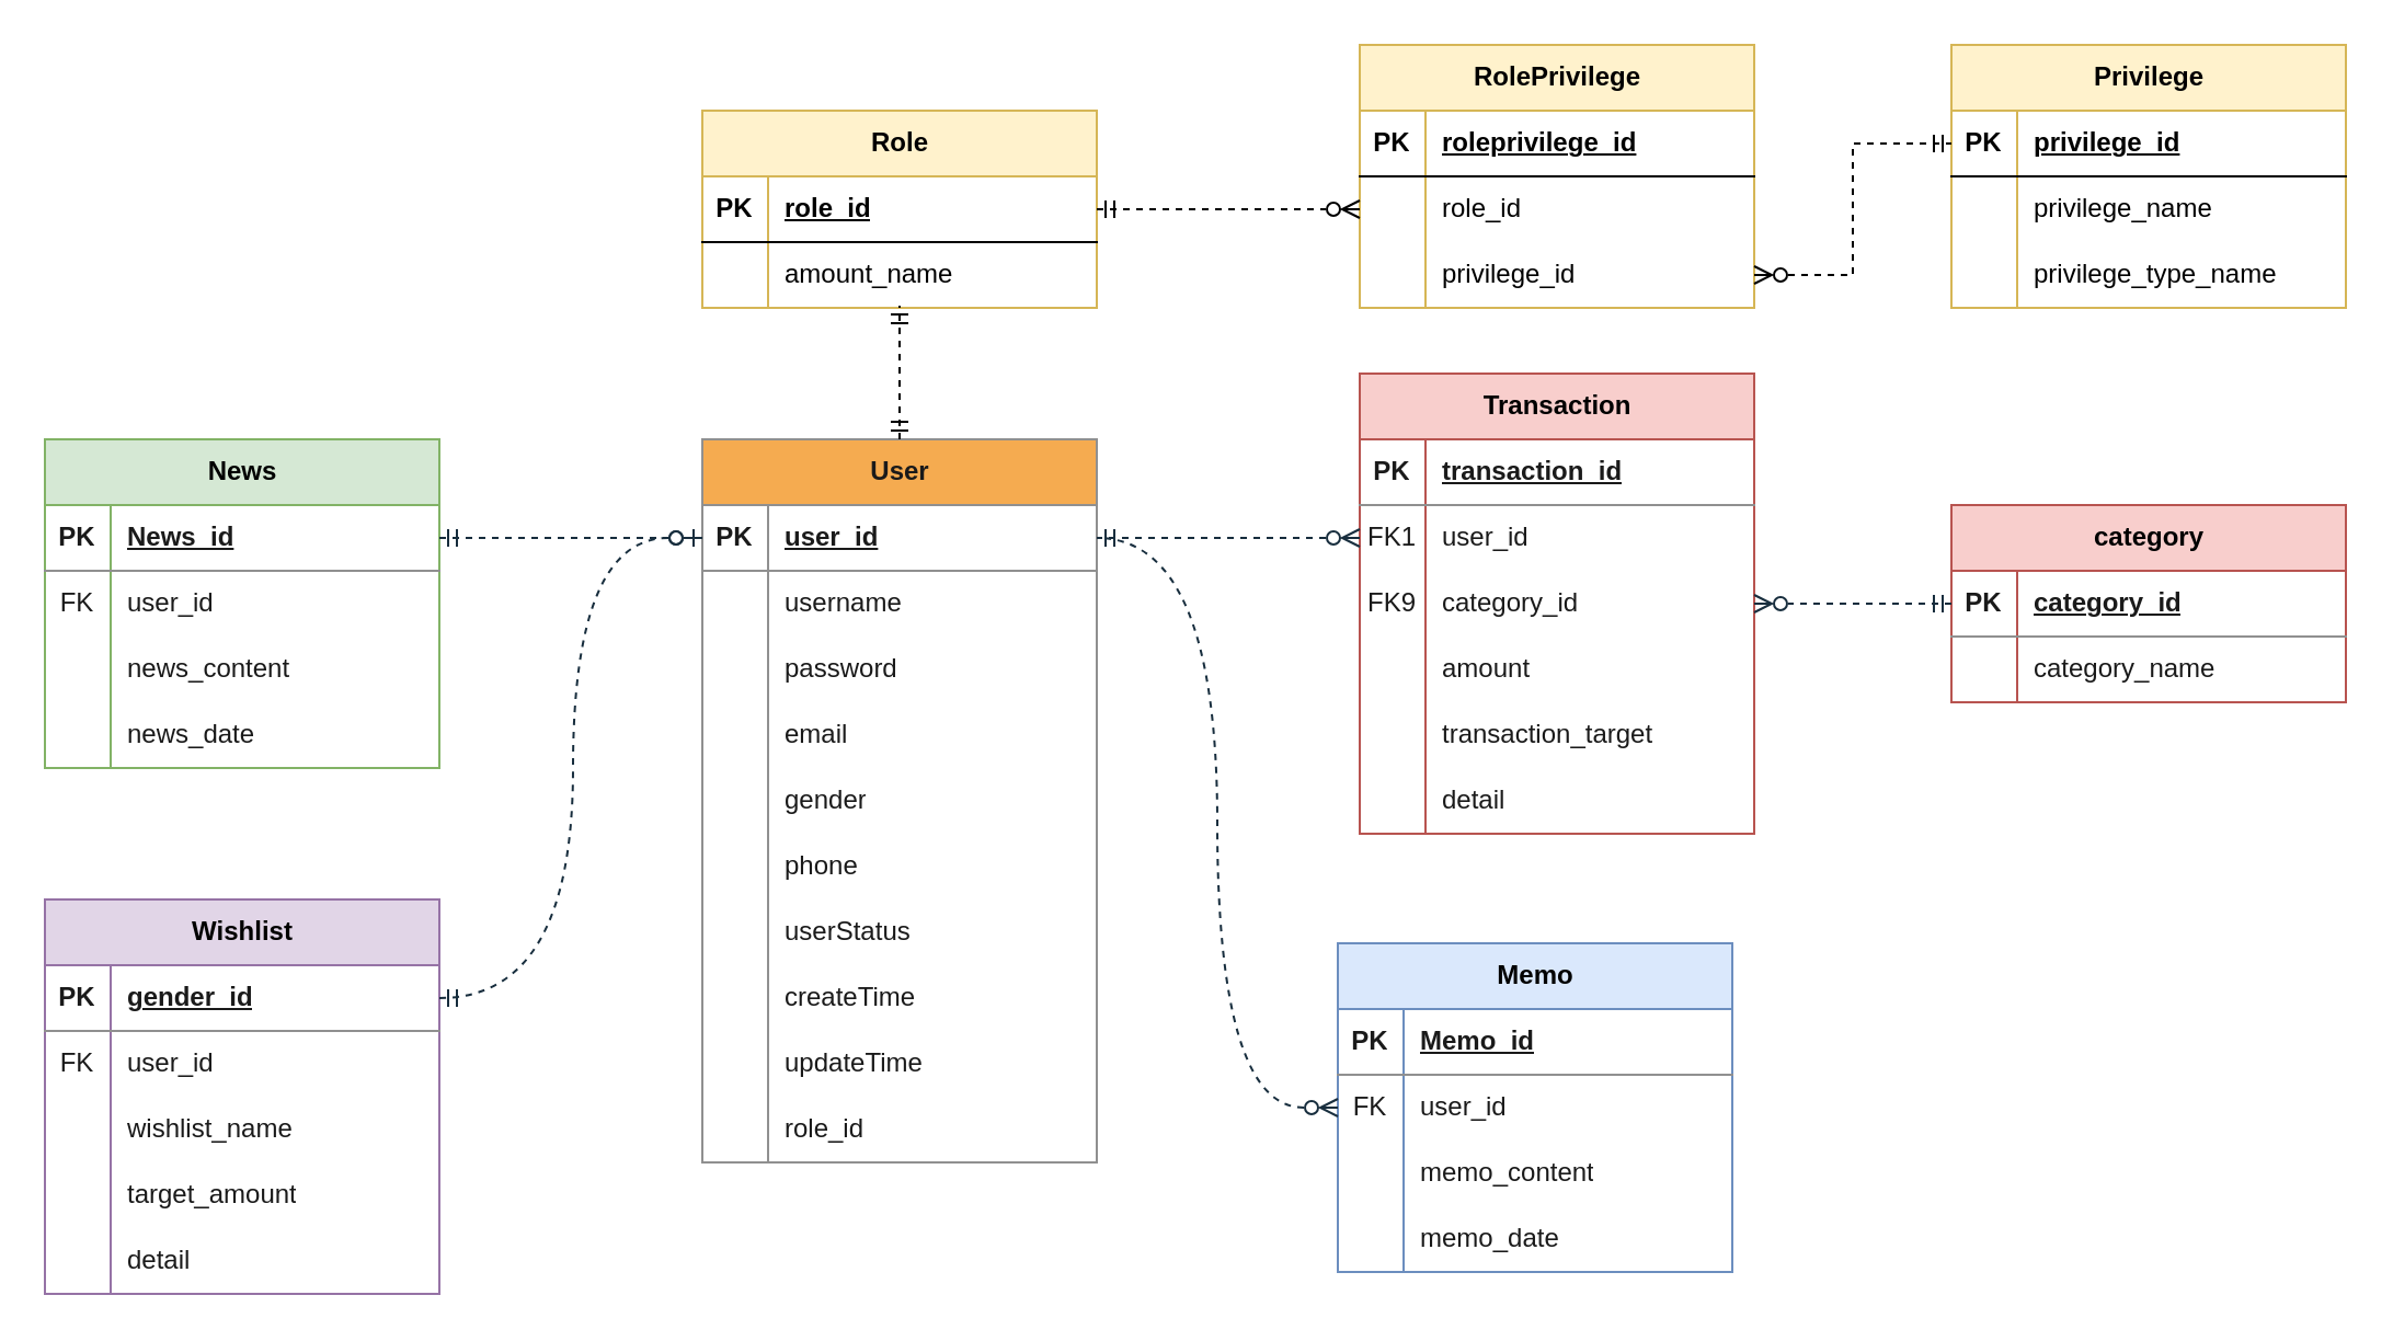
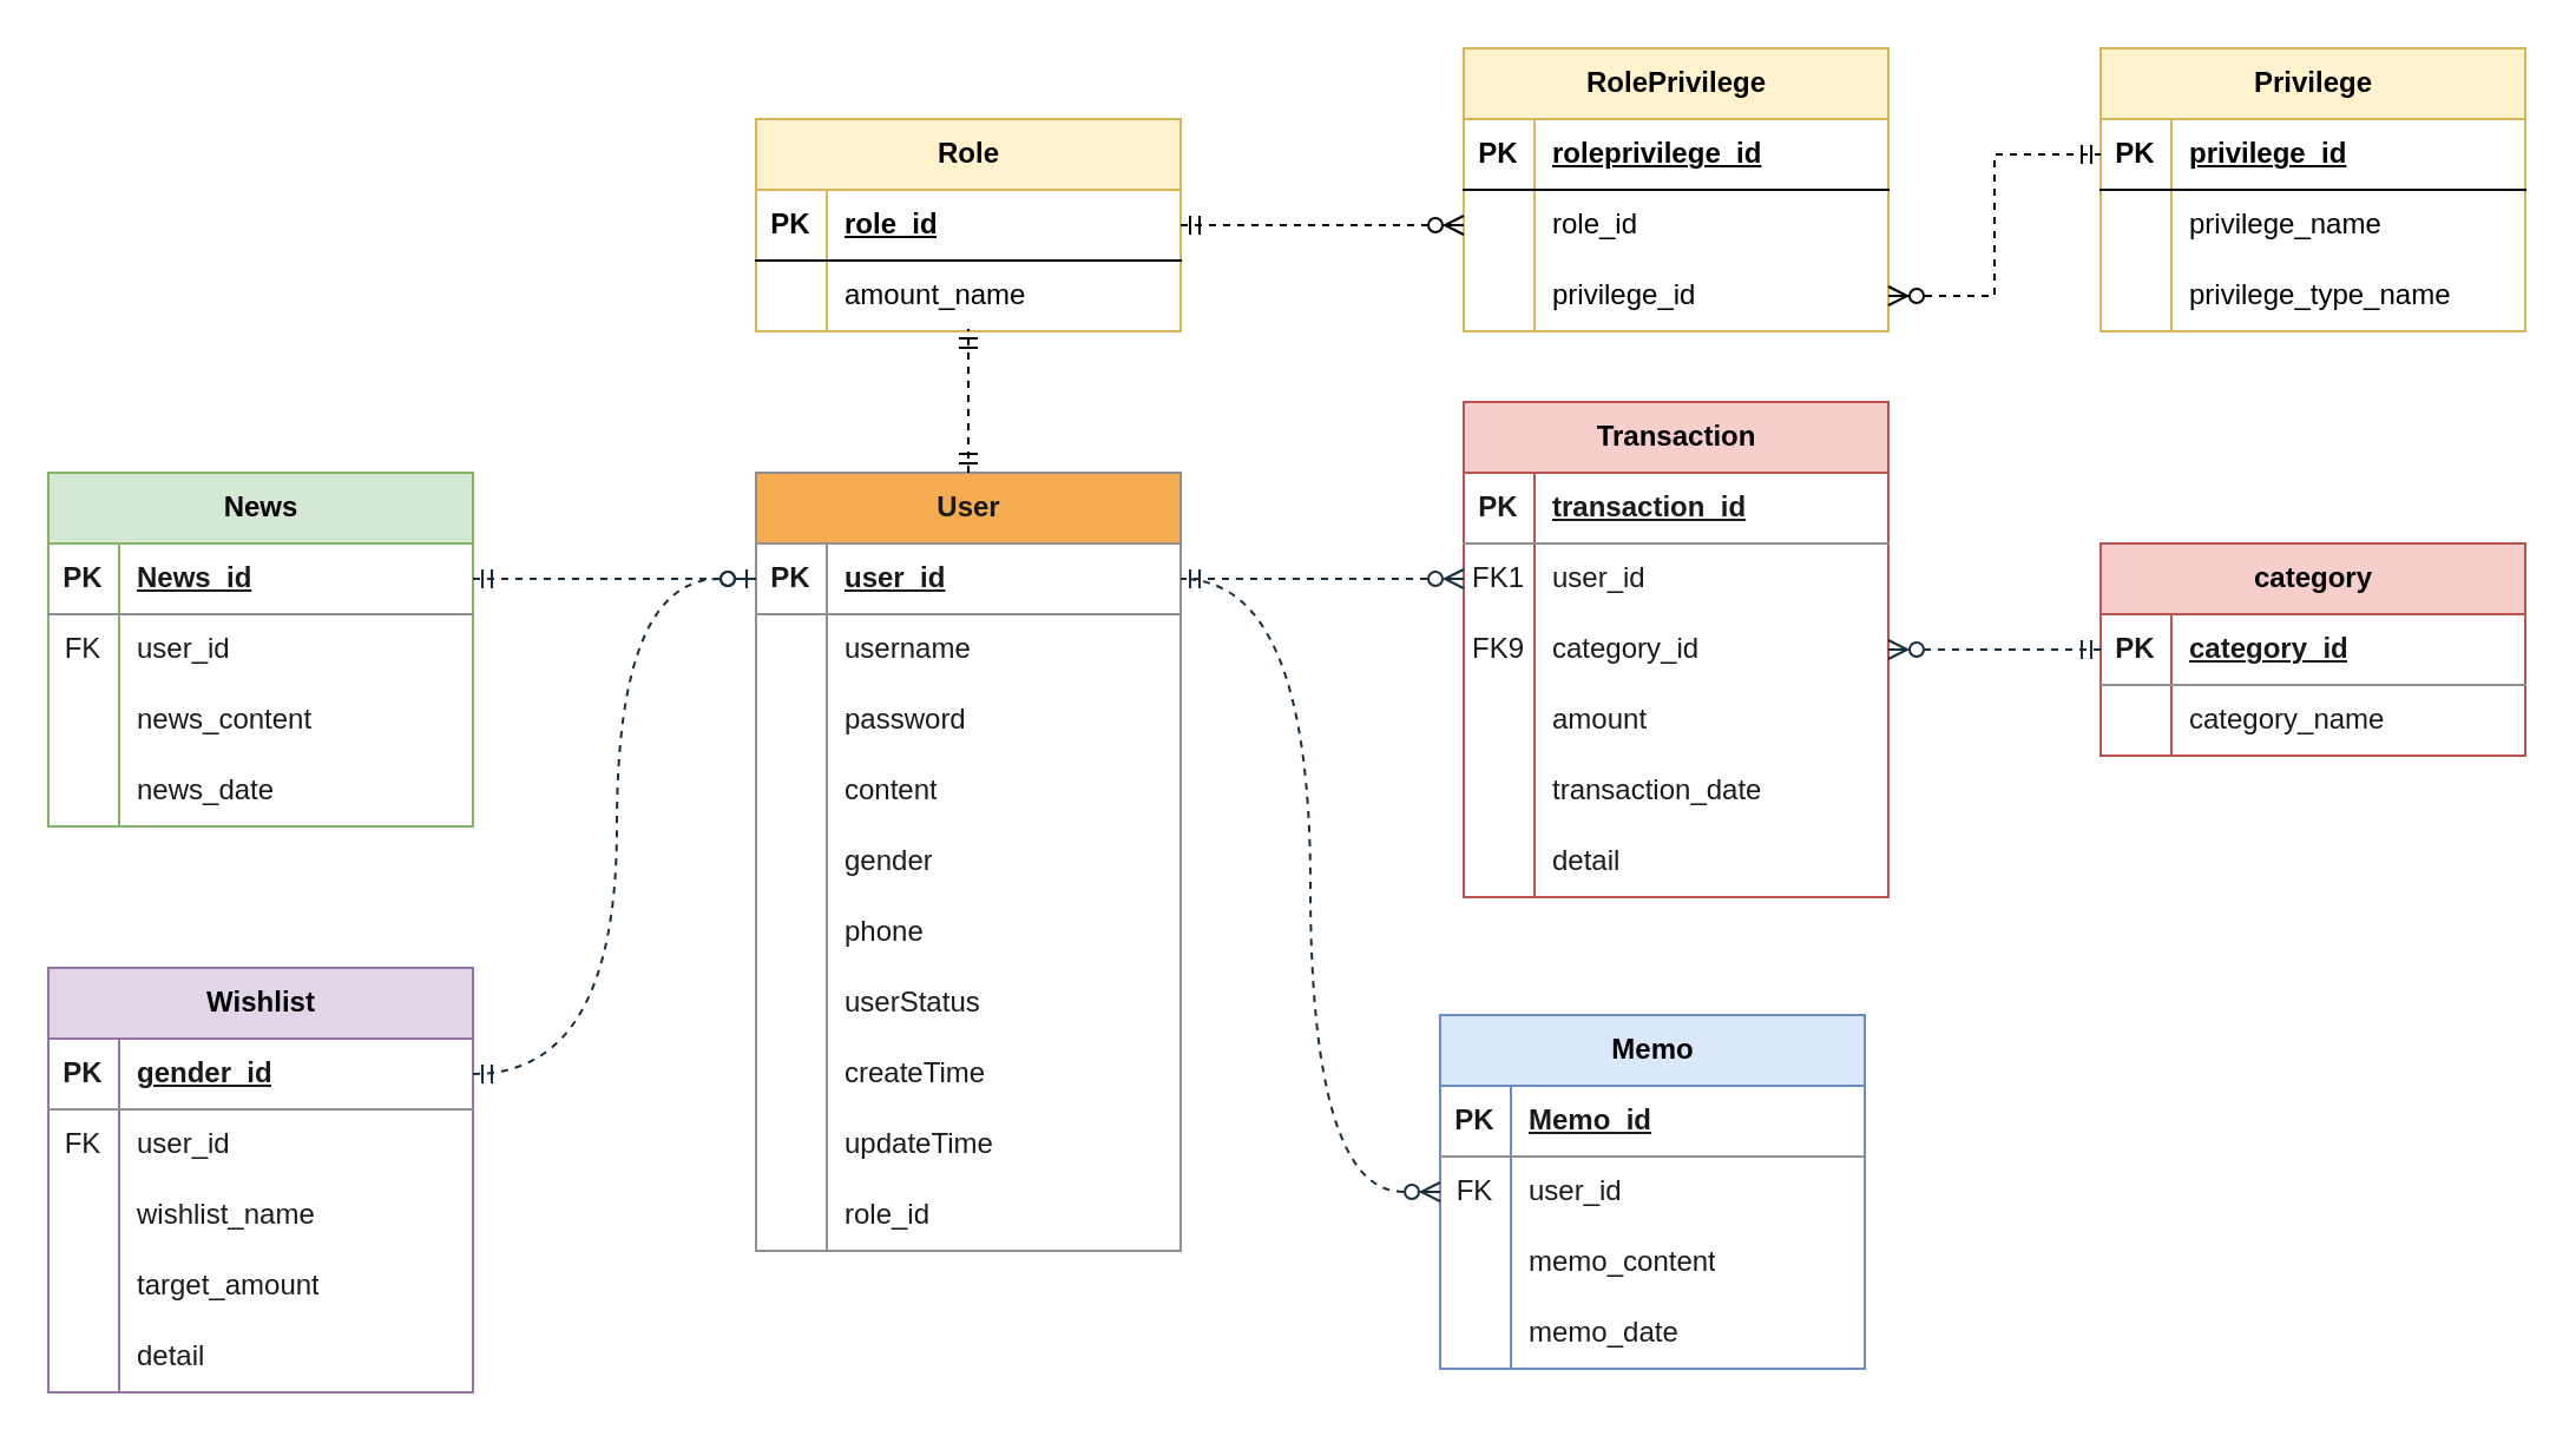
- <mxCell id="14" value="email" style="shape=partialRectangle;connectable=0;fillColor=none;top=0;left=0;bottom=0;right=0;align=left;spacingLeft=6;overflow=hidden;whiteSpace=wrap;html=1;labelBackgroundColor=none;strokeColor=#909090;fontColor=#1A1A1A;" parent="12" vertex="1"><mxGeometry x="30" width="150" height="30" as="geometry"><mxRectangle width="150" height="30" as="alternateBounds" /></mxGeometry></mxCell>
+ <mxCell id="14" value="content" style="shape=partialRectangle;connectable=0;fillColor=none;top=0;left=0;bottom=0;right=0;align=left;spacingLeft=6;overflow=hidden;whiteSpace=wrap;html=1;labelBackgroundColor=none;strokeColor=#909090;fontColor=#1A1A1A;" parent="12" vertex="1"><mxGeometry x="30" width="150" height="30" as="geometry"><mxRectangle width="150" height="30" as="alternateBounds" /></mxGeometry></mxCell>
- <mxCell id="48" value="transaction_target" style="shape=partialRectangle;connectable=0;fillColor=none;top=0;left=0;bottom=0;right=0;align=left;spacingLeft=6;overflow=hidden;whiteSpace=wrap;html=1;labelBackgroundColor=none;strokeColor=#909090;fontColor=#1A1A1A;" parent="46" vertex="1"><mxGeometry x="30" width="150" height="30" as="geometry"><mxRectangle width="150" height="30" as="alternateBounds" /></mxGeometry></mxCell>
+ <mxCell id="48" value="transaction_date" style="shape=partialRectangle;connectable=0;fillColor=none;top=0;left=0;bottom=0;right=0;align=left;spacingLeft=6;overflow=hidden;whiteSpace=wrap;html=1;labelBackgroundColor=none;strokeColor=#909090;fontColor=#1A1A1A;" parent="46" vertex="1"><mxGeometry x="30" width="150" height="30" as="geometry"><mxRectangle width="150" height="30" as="alternateBounds" /></mxGeometry></mxCell>
